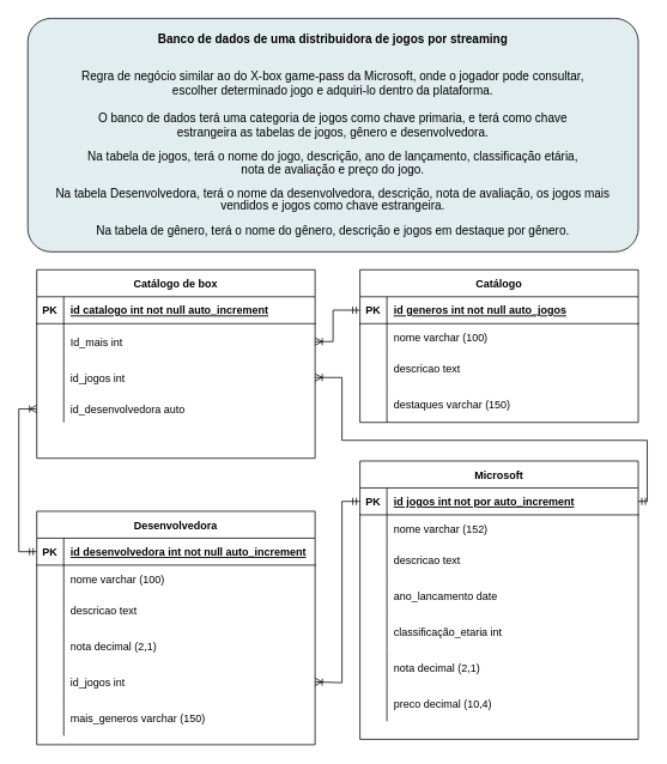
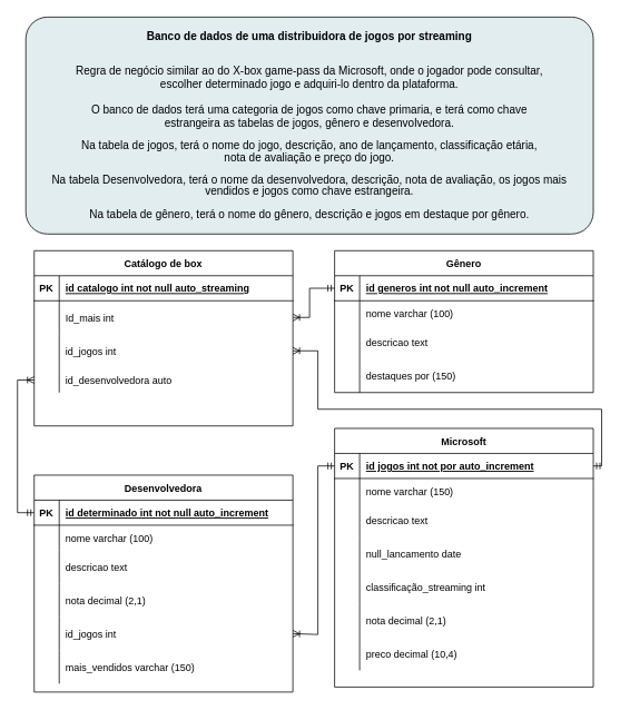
- <mxCell id="43" value="Catálogo" style="shape=table;startSize=30;container=1;collapsible=1;childLayout=tableLayout;fixedRows=1;rowLines=0;fontStyle=1;align=center;resizeLast=1;" parent="1" vertex="1"><mxGeometry x="400" y="300" width="310" height="170" as="geometry" /></mxCell>
+ <mxCell id="43" value="Gênero" style="shape=table;startSize=30;container=1;collapsible=1;childLayout=tableLayout;fixedRows=1;rowLines=0;fontStyle=1;align=center;resizeLast=1;" parent="1" vertex="1"><mxGeometry x="400" y="300" width="310" height="170" as="geometry" /></mxCell>
- <mxCell id="59" value="id catalogo int not null auto_increment" style="shape=partialRectangle;connectable=0;fillColor=none;top=0;left=0;bottom=0;right=0;align=left;spacingLeft=6;fontStyle=5;overflow=hidden;" parent="57" vertex="1"><mxGeometry x="30" width="280" height="30" as="geometry"><mxRectangle width="280" height="30" as="alternateBounds" /></mxGeometry></mxCell>
+ <mxCell id="59" value="id catalogo int not null auto_streaming" style="shape=partialRectangle;connectable=0;fillColor=none;top=0;left=0;bottom=0;right=0;align=left;spacingLeft=6;fontStyle=5;overflow=hidden;" parent="57" vertex="1"><mxGeometry x="30" width="280" height="30" as="geometry"><mxRectangle width="280" height="30" as="alternateBounds" /></mxGeometry></mxCell>
- <mxCell id="46" value="id generos int not null auto_jogos" style="shape=partialRectangle;connectable=0;fillColor=none;top=0;left=0;bottom=0;right=0;align=left;spacingLeft=6;fontStyle=5;overflow=hidden;" parent="44" vertex="1"><mxGeometry x="30" width="280" height="30" as="geometry"><mxRectangle width="280" height="30" as="alternateBounds" /></mxGeometry></mxCell>
+ <mxCell id="46" value="id generos int not null auto_increment" style="shape=partialRectangle;connectable=0;fillColor=none;top=0;left=0;bottom=0;right=0;align=left;spacingLeft=6;fontStyle=5;overflow=hidden;" parent="44" vertex="1"><mxGeometry x="30" width="280" height="30" as="geometry"><mxRectangle width="280" height="30" as="alternateBounds" /></mxGeometry></mxCell>
- <mxCell id="55" value="destaques varchar (150)" style="shape=partialRectangle;connectable=0;fillColor=none;top=0;left=0;bottom=0;right=0;align=left;spacingLeft=6;overflow=hidden;" parent="53" vertex="1"><mxGeometry x="30" width="280" height="40" as="geometry"><mxRectangle width="280" height="40" as="alternateBounds" /></mxGeometry></mxCell>
+ <mxCell id="55" value="destaques por (150)" style="shape=partialRectangle;connectable=0;fillColor=none;top=0;left=0;bottom=0;right=0;align=left;spacingLeft=6;overflow=hidden;" parent="53" vertex="1"><mxGeometry x="30" width="280" height="40" as="geometry"><mxRectangle width="280" height="40" as="alternateBounds" /></mxGeometry></mxCell>
- <mxCell id="8" value="nome varchar (152)" style="shape=partialRectangle;connectable=0;fillColor=none;top=0;left=0;bottom=0;right=0;align=left;spacingLeft=6;overflow=hidden;" parent="6" vertex="1"><mxGeometry x="30" width="280" height="30" as="geometry"><mxRectangle width="280" height="30" as="alternateBounds" /></mxGeometry></mxCell>
+ <mxCell id="8" value="nome varchar (150)" style="shape=partialRectangle;connectable=0;fillColor=none;top=0;left=0;bottom=0;right=0;align=left;spacingLeft=6;overflow=hidden;" parent="6" vertex="1"><mxGeometry x="30" width="280" height="30" as="geometry"><mxRectangle width="280" height="30" as="alternateBounds" /></mxGeometry></mxCell>
- <mxCell id="27" value="id desenvolvedora int not null auto_increment" style="shape=partialRectangle;connectable=0;fillColor=none;top=0;left=0;bottom=0;right=0;align=left;spacingLeft=6;fontStyle=5;overflow=hidden;" parent="25" vertex="1"><mxGeometry x="30" width="280" height="30" as="geometry"><mxRectangle width="280" height="30" as="alternateBounds" /></mxGeometry></mxCell>
+ <mxCell id="27" value="id determinado int not null auto_increment" style="shape=partialRectangle;connectable=0;fillColor=none;top=0;left=0;bottom=0;right=0;align=left;spacingLeft=6;fontStyle=5;overflow=hidden;" parent="25" vertex="1"><mxGeometry x="30" width="280" height="30" as="geometry"><mxRectangle width="280" height="30" as="alternateBounds" /></mxGeometry></mxCell>
- <mxCell id="14" value="ano_lancamento date" style="shape=partialRectangle;connectable=0;fillColor=none;top=0;left=0;bottom=0;right=0;align=left;spacingLeft=6;overflow=hidden;" parent="12" vertex="1"><mxGeometry x="30" width="280" height="40" as="geometry"><mxRectangle width="280" height="40" as="alternateBounds" /></mxGeometry></mxCell>
+ <mxCell id="14" value="null_lancamento date" style="shape=partialRectangle;connectable=0;fillColor=none;top=0;left=0;bottom=0;right=0;align=left;spacingLeft=6;overflow=hidden;" parent="12" vertex="1"><mxGeometry x="30" width="280" height="40" as="geometry"><mxRectangle width="280" height="40" as="alternateBounds" /></mxGeometry></mxCell>
- <mxCell id="17" value="classificação_etaria int" style="shape=partialRectangle;connectable=0;fillColor=none;top=0;left=0;bottom=0;right=0;align=left;spacingLeft=6;overflow=hidden;" parent="15" vertex="1"><mxGeometry x="30" width="280" height="40" as="geometry"><mxRectangle width="280" height="40" as="alternateBounds" /></mxGeometry></mxCell>
+ <mxCell id="17" value="classificação_streaming int" style="shape=partialRectangle;connectable=0;fillColor=none;top=0;left=0;bottom=0;right=0;align=left;spacingLeft=6;overflow=hidden;" parent="15" vertex="1"><mxGeometry x="30" width="280" height="40" as="geometry"><mxRectangle width="280" height="40" as="alternateBounds" /></mxGeometry></mxCell>
- <mxCell id="42" value="mais_generos varchar (150)" style="shape=partialRectangle;connectable=0;fillColor=none;top=0;left=0;bottom=0;right=0;align=left;spacingLeft=6;overflow=hidden;" parent="40" vertex="1"><mxGeometry x="30" width="280" height="40" as="geometry"><mxRectangle width="280" height="40" as="alternateBounds" /></mxGeometry></mxCell>
+ <mxCell id="42" value="mais_vendidos varchar (150)" style="shape=partialRectangle;connectable=0;fillColor=none;top=0;left=0;bottom=0;right=0;align=left;spacingLeft=6;overflow=hidden;" parent="40" vertex="1"><mxGeometry x="30" width="280" height="40" as="geometry"><mxRectangle width="280" height="40" as="alternateBounds" /></mxGeometry></mxCell>
